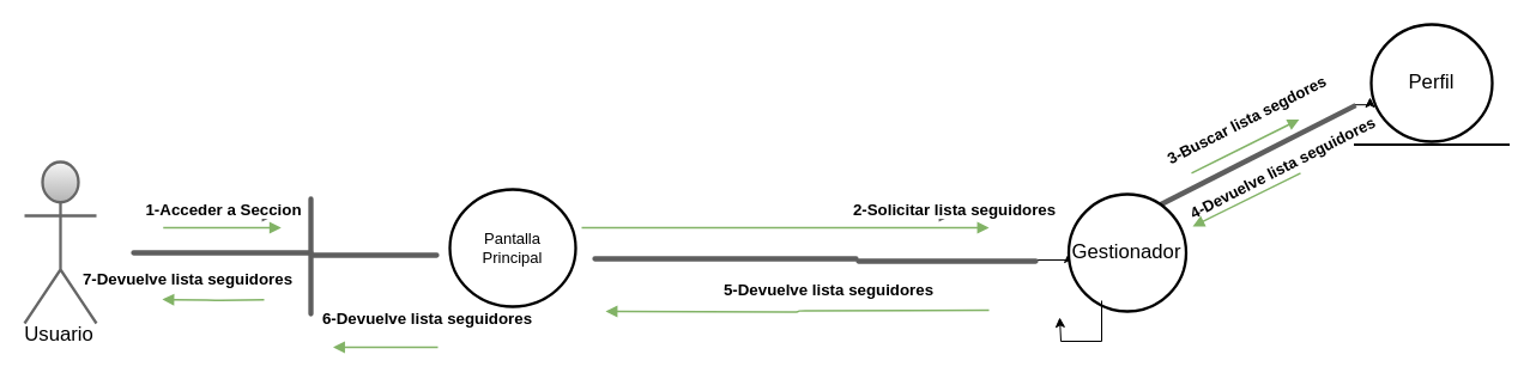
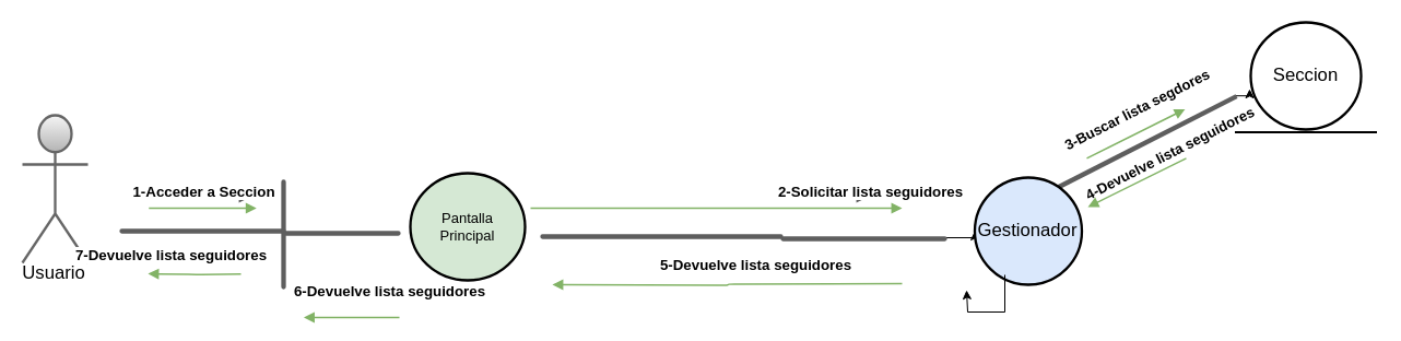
- <mxCell id="8" value="Perfil" style="html=1;overflow=block;blockSpacing=1;whiteSpace=wrap;ellipse;fontSize=16.7;align=center;spacing=3.8;strokeOpacity=100;rounded=1;absoluteArcSize=1;arcSize=9;strokeWidth=2.3;lucidId=Id-Z9ajLzw0J;labelBorderColor=none;" vertex="1" parent="1"><mxGeometry x="1144" y="20" width="101" height="98" as="geometry" /></mxCell>
+ <mxCell id="8" value="Seccion" style="html=1;overflow=block;blockSpacing=1;whiteSpace=wrap;ellipse;fontSize=16.7;align=center;spacing=3.8;strokeOpacity=100;rounded=1;absoluteArcSize=1;arcSize=9;strokeWidth=2.3;lucidId=Id-Z9ajLzw0J;labelBorderColor=none;" vertex="1" parent="1"><mxGeometry x="1144" y="20" width="101" height="98" as="geometry" /></mxCell>
- <mxCell id="2" value="Usuario" style="html=1;overflow=block;blockSpacing=1;shape=umlActor;labelPosition=center;verticalLabelPosition=bottom;verticalAlign=top;whiteSpace=nowrap;fontSize=16.7;align=center;spacing=0;strokeColor=#666666;strokeOpacity=100;rounded=1;absoluteArcSize=1;arcSize=9;strokeWidth=2.3;lucidId=v-9Zh1rxyZDl;fillColor=#f5f5f5;gradientColor=#b3b3b3;" vertex="1" parent="1"><mxGeometry x="20" y="135" width="60" height="135" as="geometry" /></mxCell>
+ <mxCell id="2" value="Usuario" style="html=1;overflow=block;blockSpacing=1;shape=umlActor;labelPosition=center;verticalLabelPosition=bottom;verticalAlign=top;whiteSpace=nowrap;fontSize=16.7;align=center;spacing=0;strokeColor=#666666;strokeOpacity=100;rounded=1;absoluteArcSize=1;arcSize=9;strokeWidth=2.3;lucidId=v-9Zh1rxyZDl;fillColor=#f5f5f5;gradientColor=#b3b3b3;" vertex="1" parent="1"><mxGeometry x="20" y="105" width="60" height="135" as="geometry" /></mxCell>
- <mxCell id="3" value="Pantalla Principal" style="html=1;overflow=block;blockSpacing=1;whiteSpace=wrap;ellipse;fontSize=13;spacing=3.8;strokeOpacity=100;rounded=1;absoluteArcSize=1;arcSize=9;strokeWidth=2.3;lucidId=m_9ZVBL-fcfm;" vertex="1" parent="1"><mxGeometry x="375" y="158" width="105" height="98" as="geometry" /></mxCell>
+ <mxCell id="3" value="Pantalla Principal" style="html=1;overflow=block;blockSpacing=1;whiteSpace=wrap;ellipse;fontSize=13;spacing=3.8;strokeOpacity=100;rounded=1;absoluteArcSize=1;arcSize=9;strokeWidth=2.3;lucidId=m_9ZVBL-fcfm;fillColor=#d5e8d4;" vertex="1" parent="1"><mxGeometry x="375" y="158" width="105" height="98" as="geometry" /></mxCell>
- <mxCell id="29" value="Gestionador" style="html=1;overflow=block;blockSpacing=1;whiteSpace=wrap;ellipse;fontSize=16.7;align=center;spacing=3.8;strokeOpacity=100;rounded=1;absoluteArcSize=1;arcSize=9;strokeWidth=2.3;lucidId=7c-ZnBiSTvn4;" vertex="1" parent="1"><mxGeometry x="891.49" y="162" width="98" height="98" as="geometry" /></mxCell>
+ <mxCell id="29" value="Gestionador" style="html=1;overflow=block;blockSpacing=1;whiteSpace=wrap;ellipse;fontSize=16.7;align=center;spacing=3.8;strokeOpacity=100;rounded=1;absoluteArcSize=1;arcSize=9;strokeWidth=2.3;lucidId=7c-ZnBiSTvn4;fillColor=#dae8fc;" vertex="1" parent="1"><mxGeometry x="891.49" y="162" width="98" height="98" as="geometry" /></mxCell>
